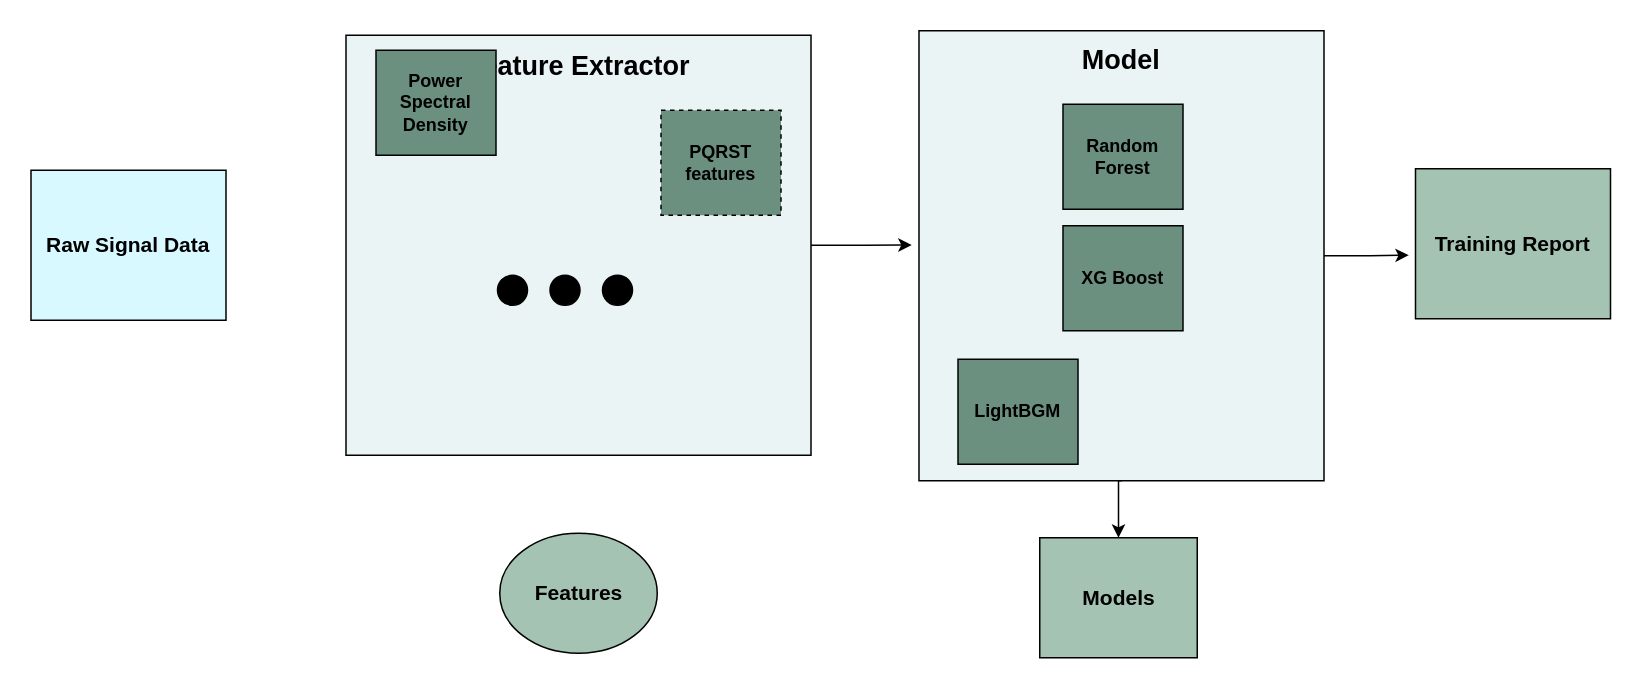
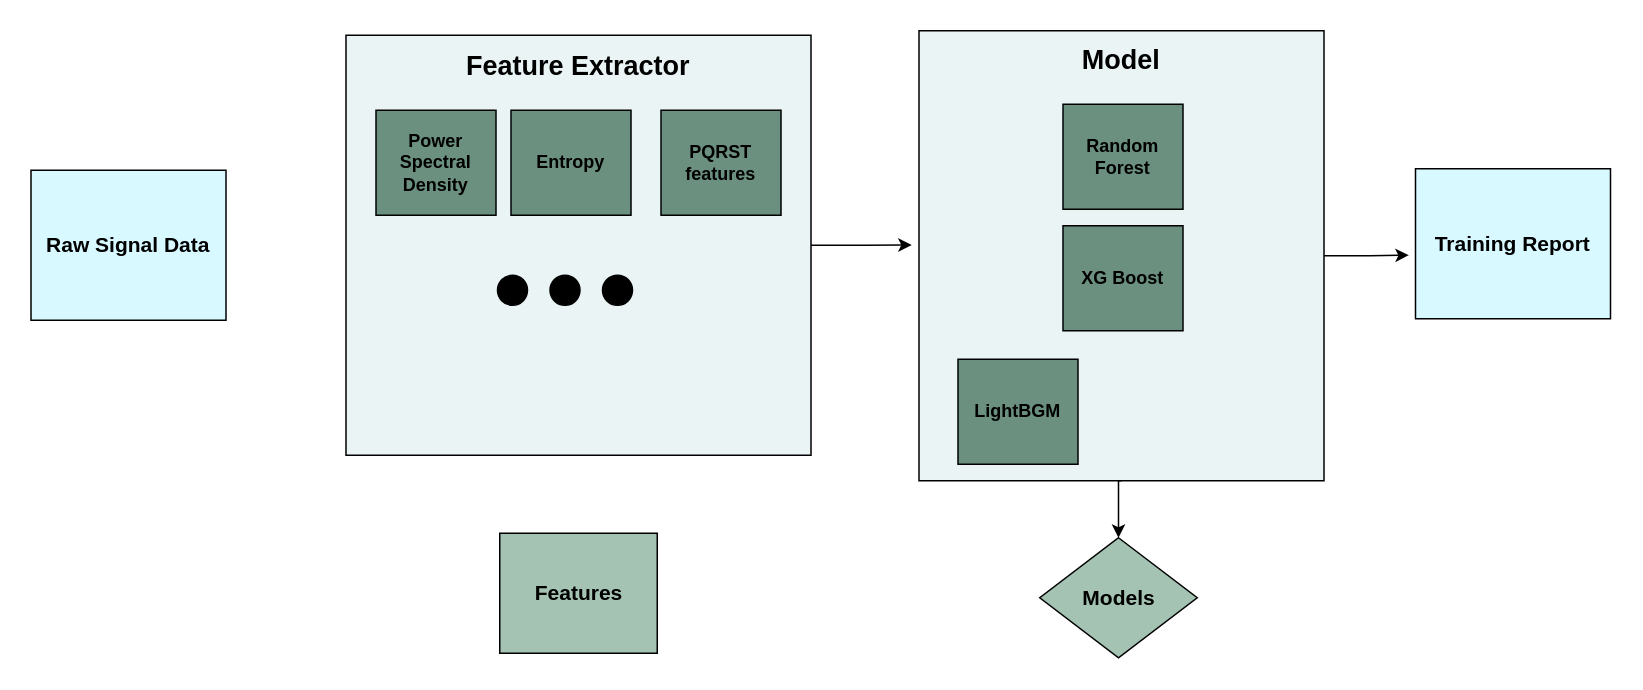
- <mxCell id="5" value="&lt;b&gt;Power Spectral Density&lt;/b&gt;" style="rounded=0;whiteSpace=wrap;html=1;fillColor=#6B9080;" vertex="1" parent="1"><mxGeometry x="250" y="33" width="80" height="70" as="geometry" /></mxCell>
+ <mxCell id="5" value="&lt;b&gt;Power Spectral Density&lt;/b&gt;" style="rounded=0;whiteSpace=wrap;html=1;fillColor=#6B9080;" vertex="1" parent="1"><mxGeometry x="250" y="73" width="80" height="70" as="geometry" /></mxCell>
+ <mxCell id="6" value="&lt;b&gt;Entropy&lt;/b&gt;" style="rounded=0;whiteSpace=wrap;html=1;fillColor=#6B9080;" vertex="1" parent="1"><mxGeometry x="340" y="73" width="80" height="70" as="geometry" /></mxCell>
- <mxCell id="7" value="&lt;b&gt;PQRST features&lt;/b&gt;" style="rounded=0;whiteSpace=wrap;html=1;fillColor=#6B9080;dashed=1;" vertex="1" parent="1"><mxGeometry x="440" y="73" width="80" height="70" as="geometry" /></mxCell>
+ <mxCell id="7" value="&lt;b&gt;PQRST features&lt;/b&gt;" style="rounded=0;whiteSpace=wrap;html=1;fillColor=#6B9080;" vertex="1" parent="1"><mxGeometry x="440" y="73" width="80" height="70" as="geometry" /></mxCell>
- <mxCell id="19" value="&lt;font style=&quot;font-size: 14px;&quot;&gt;&lt;b&gt;Training Report&lt;/b&gt;&lt;/font&gt;" style="rounded=0;whiteSpace=wrap;html=1;fillColor=#A4C3B2;" vertex="1" parent="1"><mxGeometry x="943" y="112" width="130" height="100" as="geometry" /></mxCell>
+ <mxCell id="19" value="&lt;font style=&quot;font-size: 14px;&quot;&gt;&lt;b&gt;Training Report&lt;/b&gt;&lt;/font&gt;" style="rounded=0;whiteSpace=wrap;html=1;fillColor=#d7f9ff;" vertex="1" parent="1"><mxGeometry x="943" y="112" width="130" height="100" as="geometry" /></mxCell>
- <mxCell id="17" value="&lt;font style=&quot;font-size: 14px;&quot;&gt;&lt;b&gt;Features&lt;/b&gt;&lt;/font&gt;" style="ellipse;whiteSpace=wrap;html=1;fillColor=#A4C3B2;" vertex="1" parent="1"><mxGeometry x="332.5" y="355" width="105" height="80" as="geometry" /></mxCell>
+ <mxCell id="17" value="&lt;font style=&quot;font-size: 14px;&quot;&gt;&lt;b&gt;Features&lt;/b&gt;&lt;/font&gt;" style="rounded=0;whiteSpace=wrap;html=1;fillColor=#A4C3B2;" vertex="1" parent="1"><mxGeometry x="332.5" y="355" width="105" height="80" as="geometry" /></mxCell>
- <mxCell id="18" value="&lt;b&gt;&lt;font style=&quot;font-size: 14px;&quot;&gt;Models&lt;/font&gt;&lt;/b&gt;" style="rounded=0;whiteSpace=wrap;html=1;fillColor=#A4C3B2;" vertex="1" parent="1"><mxGeometry x="692.5" y="358" width="105" height="80" as="geometry" /></mxCell>
+ <mxCell id="18" value="&lt;b&gt;&lt;font style=&quot;font-size: 14px;&quot;&gt;Models&lt;/font&gt;&lt;/b&gt;" style="rhombus;whiteSpace=wrap;html=1;fillColor=#A4C3B2;" vertex="1" parent="1"><mxGeometry x="692.5" y="358" width="105" height="80" as="geometry" /></mxCell>
